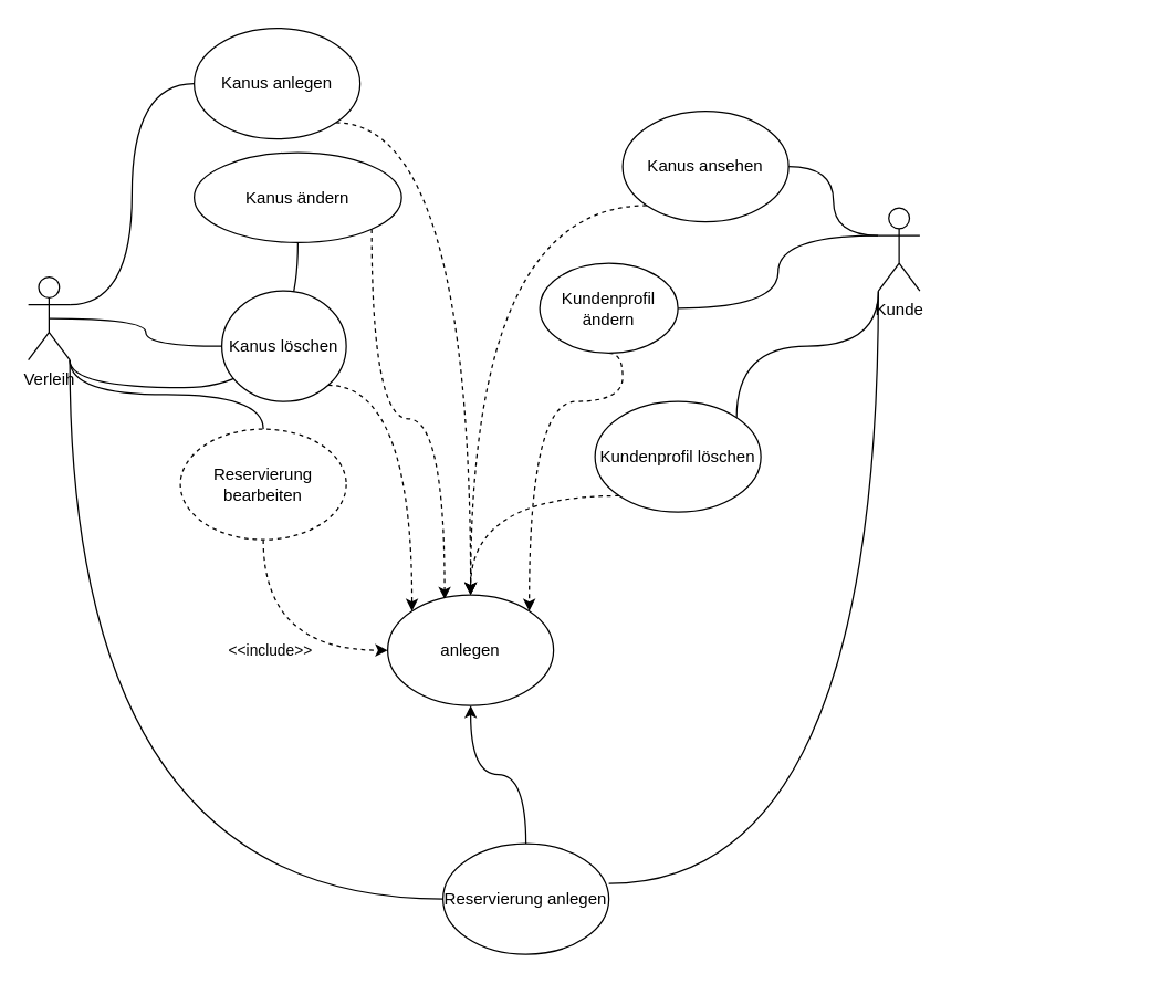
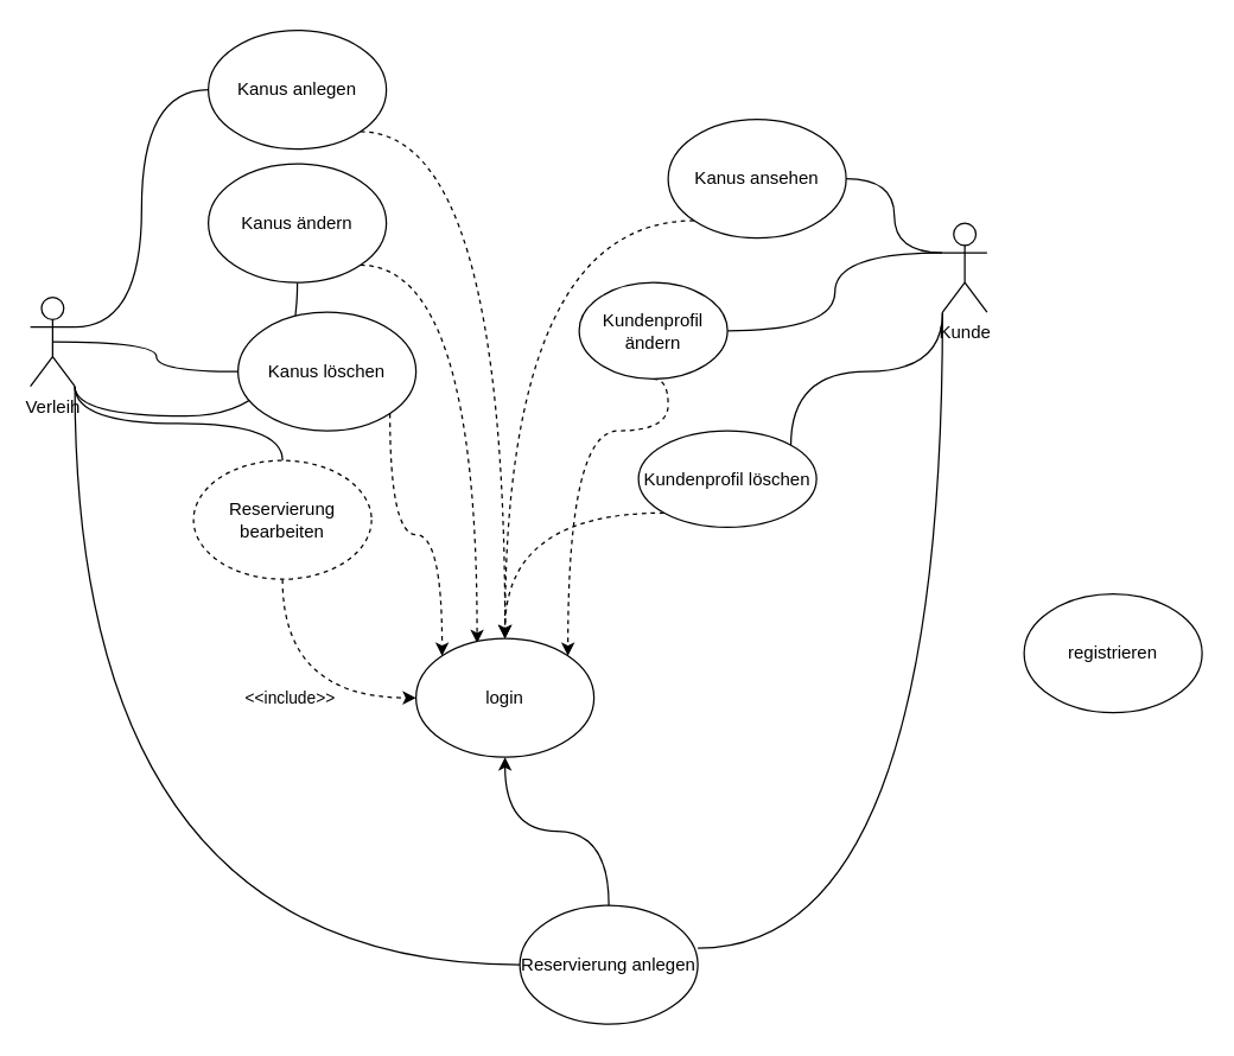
- <mxCell id="20" value="Kanus ändern" style="ellipse;whiteSpace=wrap;html=1;" vertex="1" parent="1"><mxGeometry x="140" y="110" width="150" height="65" as="geometry" /></mxCell>
+ <mxCell id="20" value="Kanus ändern" style="ellipse;whiteSpace=wrap;html=1;" vertex="1" parent="1"><mxGeometry x="140" y="110" width="120" height="80" as="geometry" /></mxCell>
- <mxCell id="22" value="Kanus löschen" style="ellipse;whiteSpace=wrap;html=1;" vertex="1" parent="1"><mxGeometry x="160" y="210" width="90" height="80" as="geometry" /></mxCell>
+ <mxCell id="22" value="Kanus löschen" style="ellipse;whiteSpace=wrap;html=1;" vertex="1" parent="1"><mxGeometry x="160" y="210" width="120" height="80" as="geometry" /></mxCell>
- <mxCell id="28" value="Kundenprofil löschen" style="ellipse;whiteSpace=wrap;html=1;" vertex="1" parent="1"><mxGeometry x="430" y="290" width="120" height="80" as="geometry" /></mxCell>
+ <mxCell id="28" value="Kundenprofil löschen" style="ellipse;whiteSpace=wrap;html=1;" vertex="1" parent="1"><mxGeometry x="430" y="290" width="120" height="65" as="geometry" /></mxCell>
+ <mxCell id="30" value="registrieren" style="ellipse;whiteSpace=wrap;html=1;" vertex="1" parent="1"><mxGeometry x="690" y="400" width="120" height="80" as="geometry" /></mxCell>
- <mxCell id="29" value="anlegen" style="ellipse;whiteSpace=wrap;html=1;" vertex="1" parent="1"><mxGeometry x="280" y="430" width="120" height="80" as="geometry" /></mxCell>
+ <mxCell id="29" value="login" style="ellipse;whiteSpace=wrap;html=1;" vertex="1" parent="1"><mxGeometry x="280" y="430" width="120" height="80" as="geometry" /></mxCell>
- <mxCell id="18" value="Reservierung anlegen" style="ellipse;whiteSpace=wrap;html=1;" vertex="1" parent="1"><mxGeometry x="320" y="610" width="120" height="80" as="geometry" /></mxCell>
+ <mxCell id="18" value="Reservierung anlegen" style="ellipse;whiteSpace=wrap;html=1;" vertex="1" parent="1"><mxGeometry x="350" y="610" width="120" height="80" as="geometry" /></mxCell>
